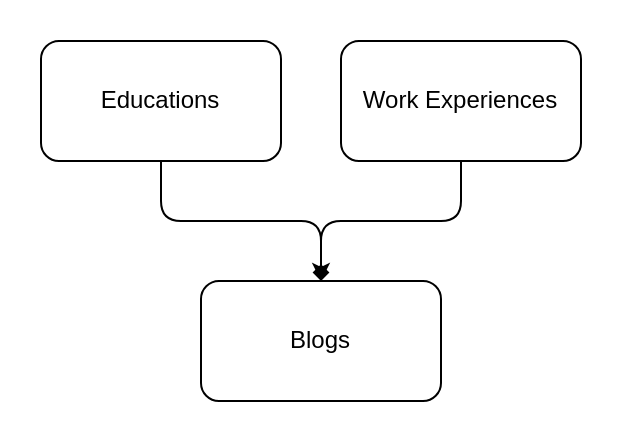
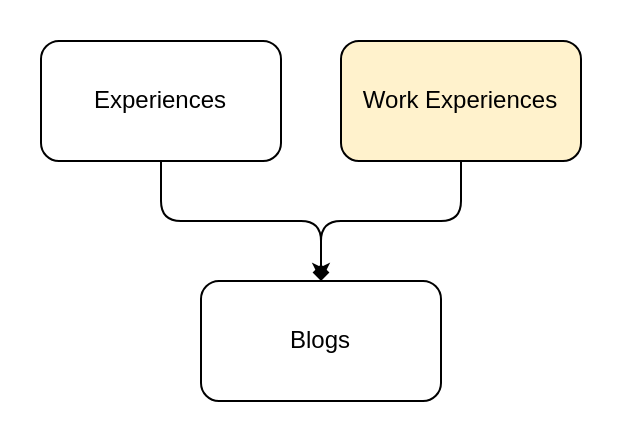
- <mxCell id="5" value="Educations" style="rounded=1;whiteSpace=wrap;html=1;" vertex="1" parent="1"><mxGeometry x="20" y="20" width="120" height="60" as="geometry" /></mxCell>
+ <mxCell id="5" value="Experiences" style="rounded=1;whiteSpace=wrap;html=1;" vertex="1" parent="1"><mxGeometry x="20" y="20" width="120" height="60" as="geometry" /></mxCell>
- <mxCell id="3" value="Work Experiences" style="rounded=1;whiteSpace=wrap;html=1;" vertex="1" parent="1"><mxGeometry x="170" y="20" width="120" height="60" as="geometry" /></mxCell>
+ <mxCell id="3" value="Work Experiences" style="rounded=1;whiteSpace=wrap;html=1;fillColor=#fff2cc;" vertex="1" parent="1"><mxGeometry x="170" y="20" width="120" height="60" as="geometry" /></mxCell>
